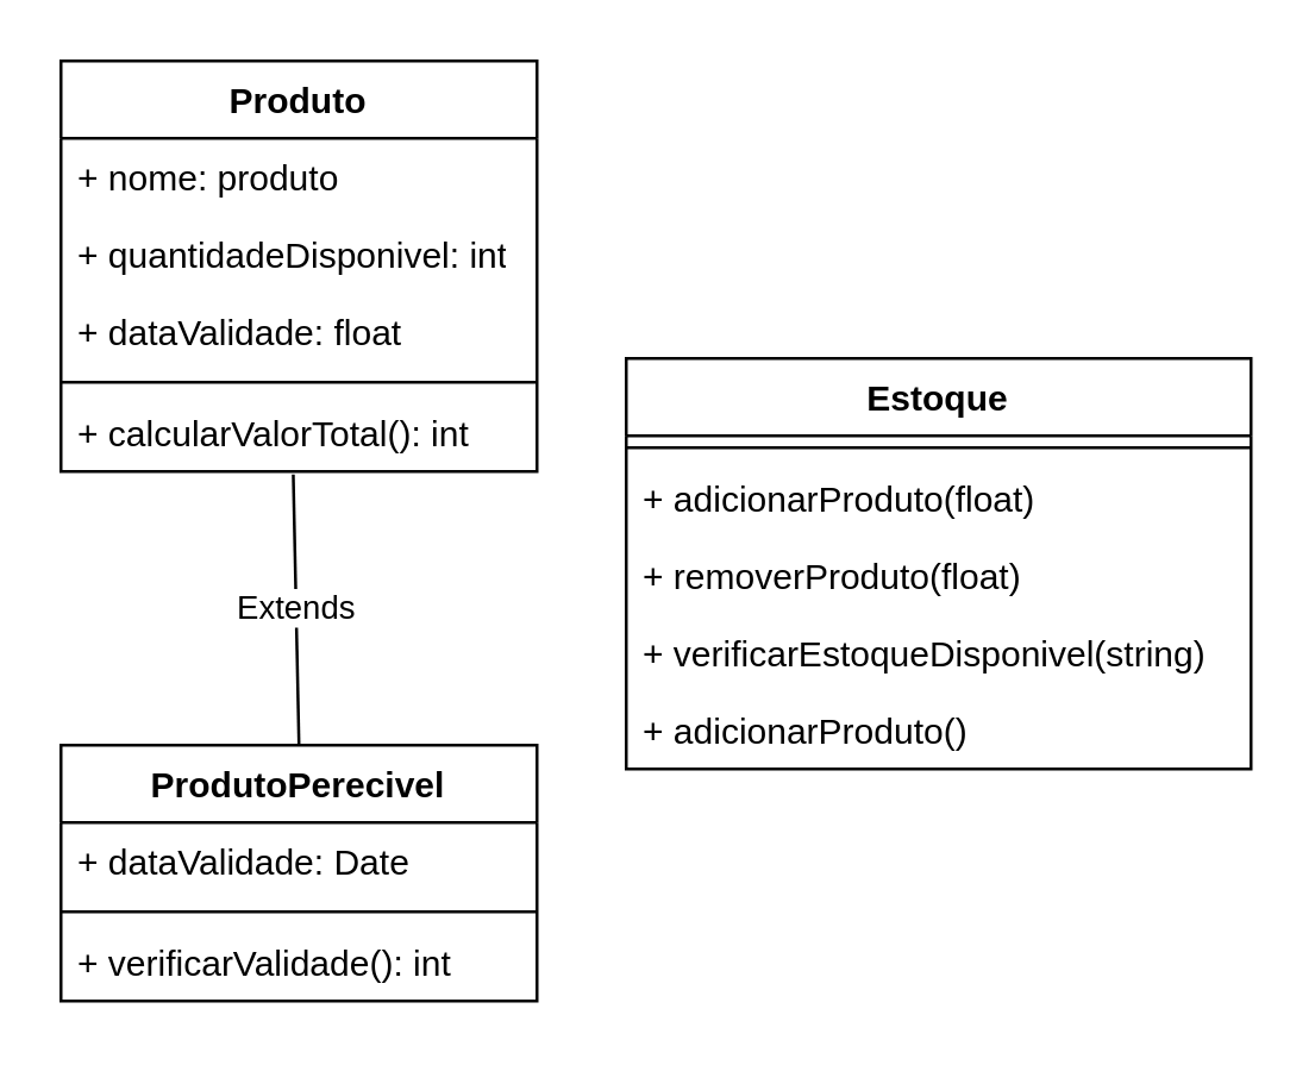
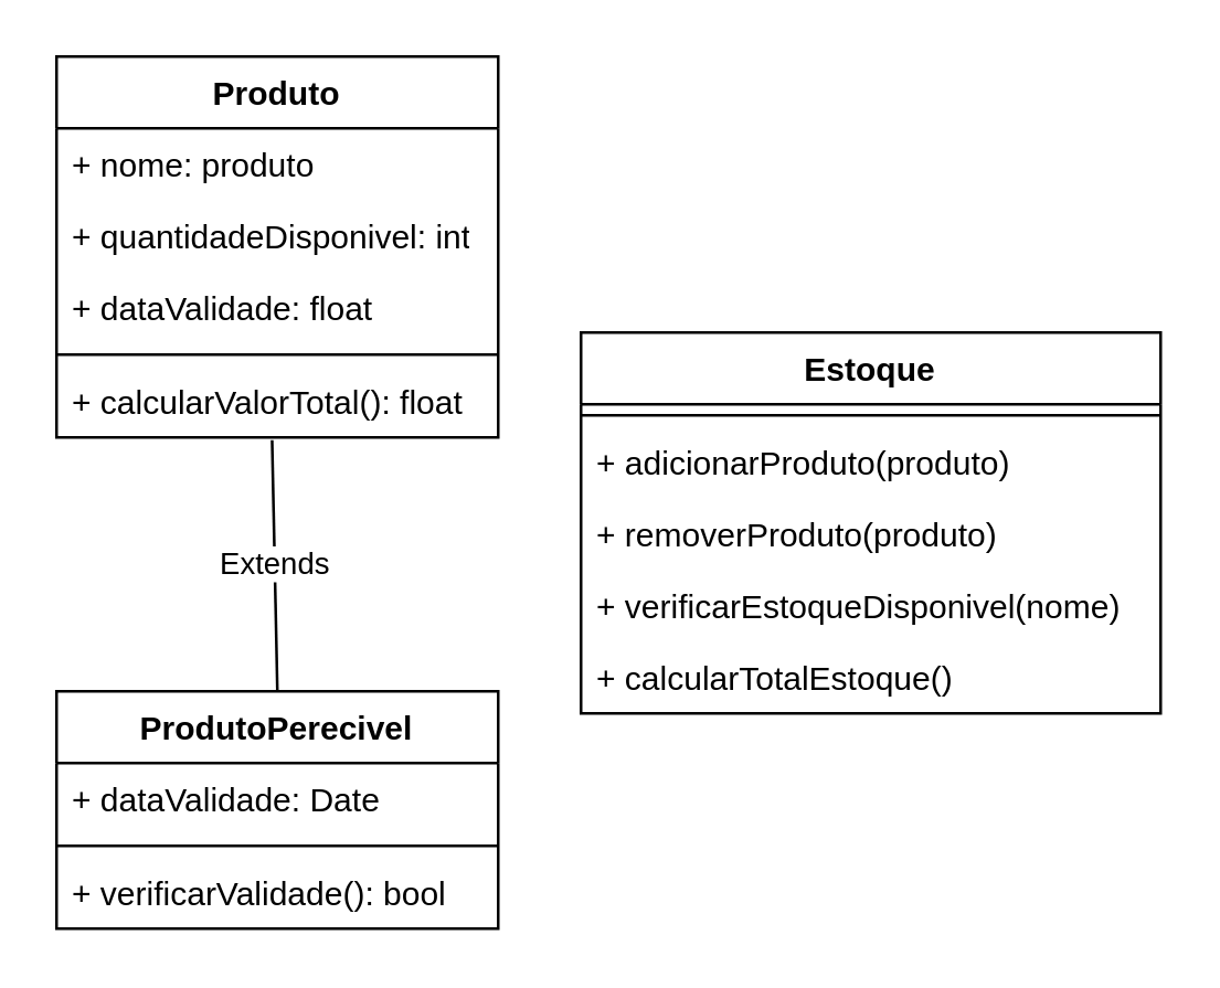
- <mxCell id="7" value="+ calcularValorTotal(): int" style="text;strokeColor=none;fillColor=none;align=left;verticalAlign=top;spacingLeft=4;spacingRight=4;overflow=hidden;rotatable=0;points=[[0,0.5],[1,0.5]];portConstraint=eastwest;whiteSpace=wrap;html=1;" parent="2" vertex="1"><mxGeometry y="112" width="160" height="26" as="geometry" /></mxCell>
+ <mxCell id="7" value="+ calcularValorTotal(): float" style="text;strokeColor=none;fillColor=none;align=left;verticalAlign=top;spacingLeft=4;spacingRight=4;overflow=hidden;rotatable=0;points=[[0,0.5],[1,0.5]];portConstraint=eastwest;whiteSpace=wrap;html=1;" parent="2" vertex="1"><mxGeometry y="112" width="160" height="26" as="geometry" /></mxCell>
- <mxCell id="14" value="+ adicionarProduto(float)" style="text;strokeColor=none;fillColor=none;align=left;verticalAlign=top;spacingLeft=4;spacingRight=4;overflow=hidden;rotatable=0;points=[[0,0.5],[1,0.5]];portConstraint=eastwest;whiteSpace=wrap;html=1;" parent="12" vertex="1"><mxGeometry y="34" width="210" height="26" as="geometry" /></mxCell>
+ <mxCell id="14" value="+ adicionarProduto(produto)" style="text;strokeColor=none;fillColor=none;align=left;verticalAlign=top;spacingLeft=4;spacingRight=4;overflow=hidden;rotatable=0;points=[[0,0.5],[1,0.5]];portConstraint=eastwest;whiteSpace=wrap;html=1;" parent="12" vertex="1"><mxGeometry y="34" width="210" height="26" as="geometry" /></mxCell>
- <mxCell id="15" value="+ removerProduto(float)" style="text;strokeColor=none;fillColor=none;align=left;verticalAlign=top;spacingLeft=4;spacingRight=4;overflow=hidden;rotatable=0;points=[[0,0.5],[1,0.5]];portConstraint=eastwest;whiteSpace=wrap;html=1;" parent="12" vertex="1"><mxGeometry y="60" width="210" height="26" as="geometry" /></mxCell>
+ <mxCell id="15" value="+ removerProduto(produto)" style="text;strokeColor=none;fillColor=none;align=left;verticalAlign=top;spacingLeft=4;spacingRight=4;overflow=hidden;rotatable=0;points=[[0,0.5],[1,0.5]];portConstraint=eastwest;whiteSpace=wrap;html=1;" parent="12" vertex="1"><mxGeometry y="60" width="210" height="26" as="geometry" /></mxCell>
- <mxCell id="16" value="+ verificarEstoqueDisponivel(string)" style="text;strokeColor=none;fillColor=none;align=left;verticalAlign=top;spacingLeft=4;spacingRight=4;overflow=hidden;rotatable=0;points=[[0,0.5],[1,0.5]];portConstraint=eastwest;whiteSpace=wrap;html=1;" parent="12" vertex="1"><mxGeometry y="86" width="210" height="26" as="geometry" /></mxCell>
+ <mxCell id="16" value="+ verificarEstoqueDisponivel(nome)" style="text;strokeColor=none;fillColor=none;align=left;verticalAlign=top;spacingLeft=4;spacingRight=4;overflow=hidden;rotatable=0;points=[[0,0.5],[1,0.5]];portConstraint=eastwest;whiteSpace=wrap;html=1;" parent="12" vertex="1"><mxGeometry y="86" width="210" height="26" as="geometry" /></mxCell>
- <mxCell id="17" value="+ adicionarProduto()" style="text;strokeColor=none;fillColor=none;align=left;verticalAlign=top;spacingLeft=4;spacingRight=4;overflow=hidden;rotatable=0;points=[[0,0.5],[1,0.5]];portConstraint=eastwest;whiteSpace=wrap;html=1;" parent="12" vertex="1"><mxGeometry y="112" width="210" height="26" as="geometry" /></mxCell>
+ <mxCell id="17" value="+ calcularTotalEstoque()" style="text;strokeColor=none;fillColor=none;align=left;verticalAlign=top;spacingLeft=4;spacingRight=4;overflow=hidden;rotatable=0;points=[[0,0.5],[1,0.5]];portConstraint=eastwest;whiteSpace=wrap;html=1;" parent="12" vertex="1"><mxGeometry y="112" width="210" height="26" as="geometry" /></mxCell>
- <mxCell id="11" value="+ verificarValidade(): int" style="text;strokeColor=none;fillColor=none;align=left;verticalAlign=top;spacingLeft=4;spacingRight=4;overflow=hidden;rotatable=0;points=[[0,0.5],[1,0.5]];portConstraint=eastwest;whiteSpace=wrap;html=1;" parent="8" vertex="1"><mxGeometry y="60" width="160" height="26" as="geometry" /></mxCell>
+ <mxCell id="11" value="+ verificarValidade(): bool" style="text;strokeColor=none;fillColor=none;align=left;verticalAlign=top;spacingLeft=4;spacingRight=4;overflow=hidden;rotatable=0;points=[[0,0.5],[1,0.5]];portConstraint=eastwest;whiteSpace=wrap;html=1;" parent="8" vertex="1"><mxGeometry y="60" width="160" height="26" as="geometry" /></mxCell>
